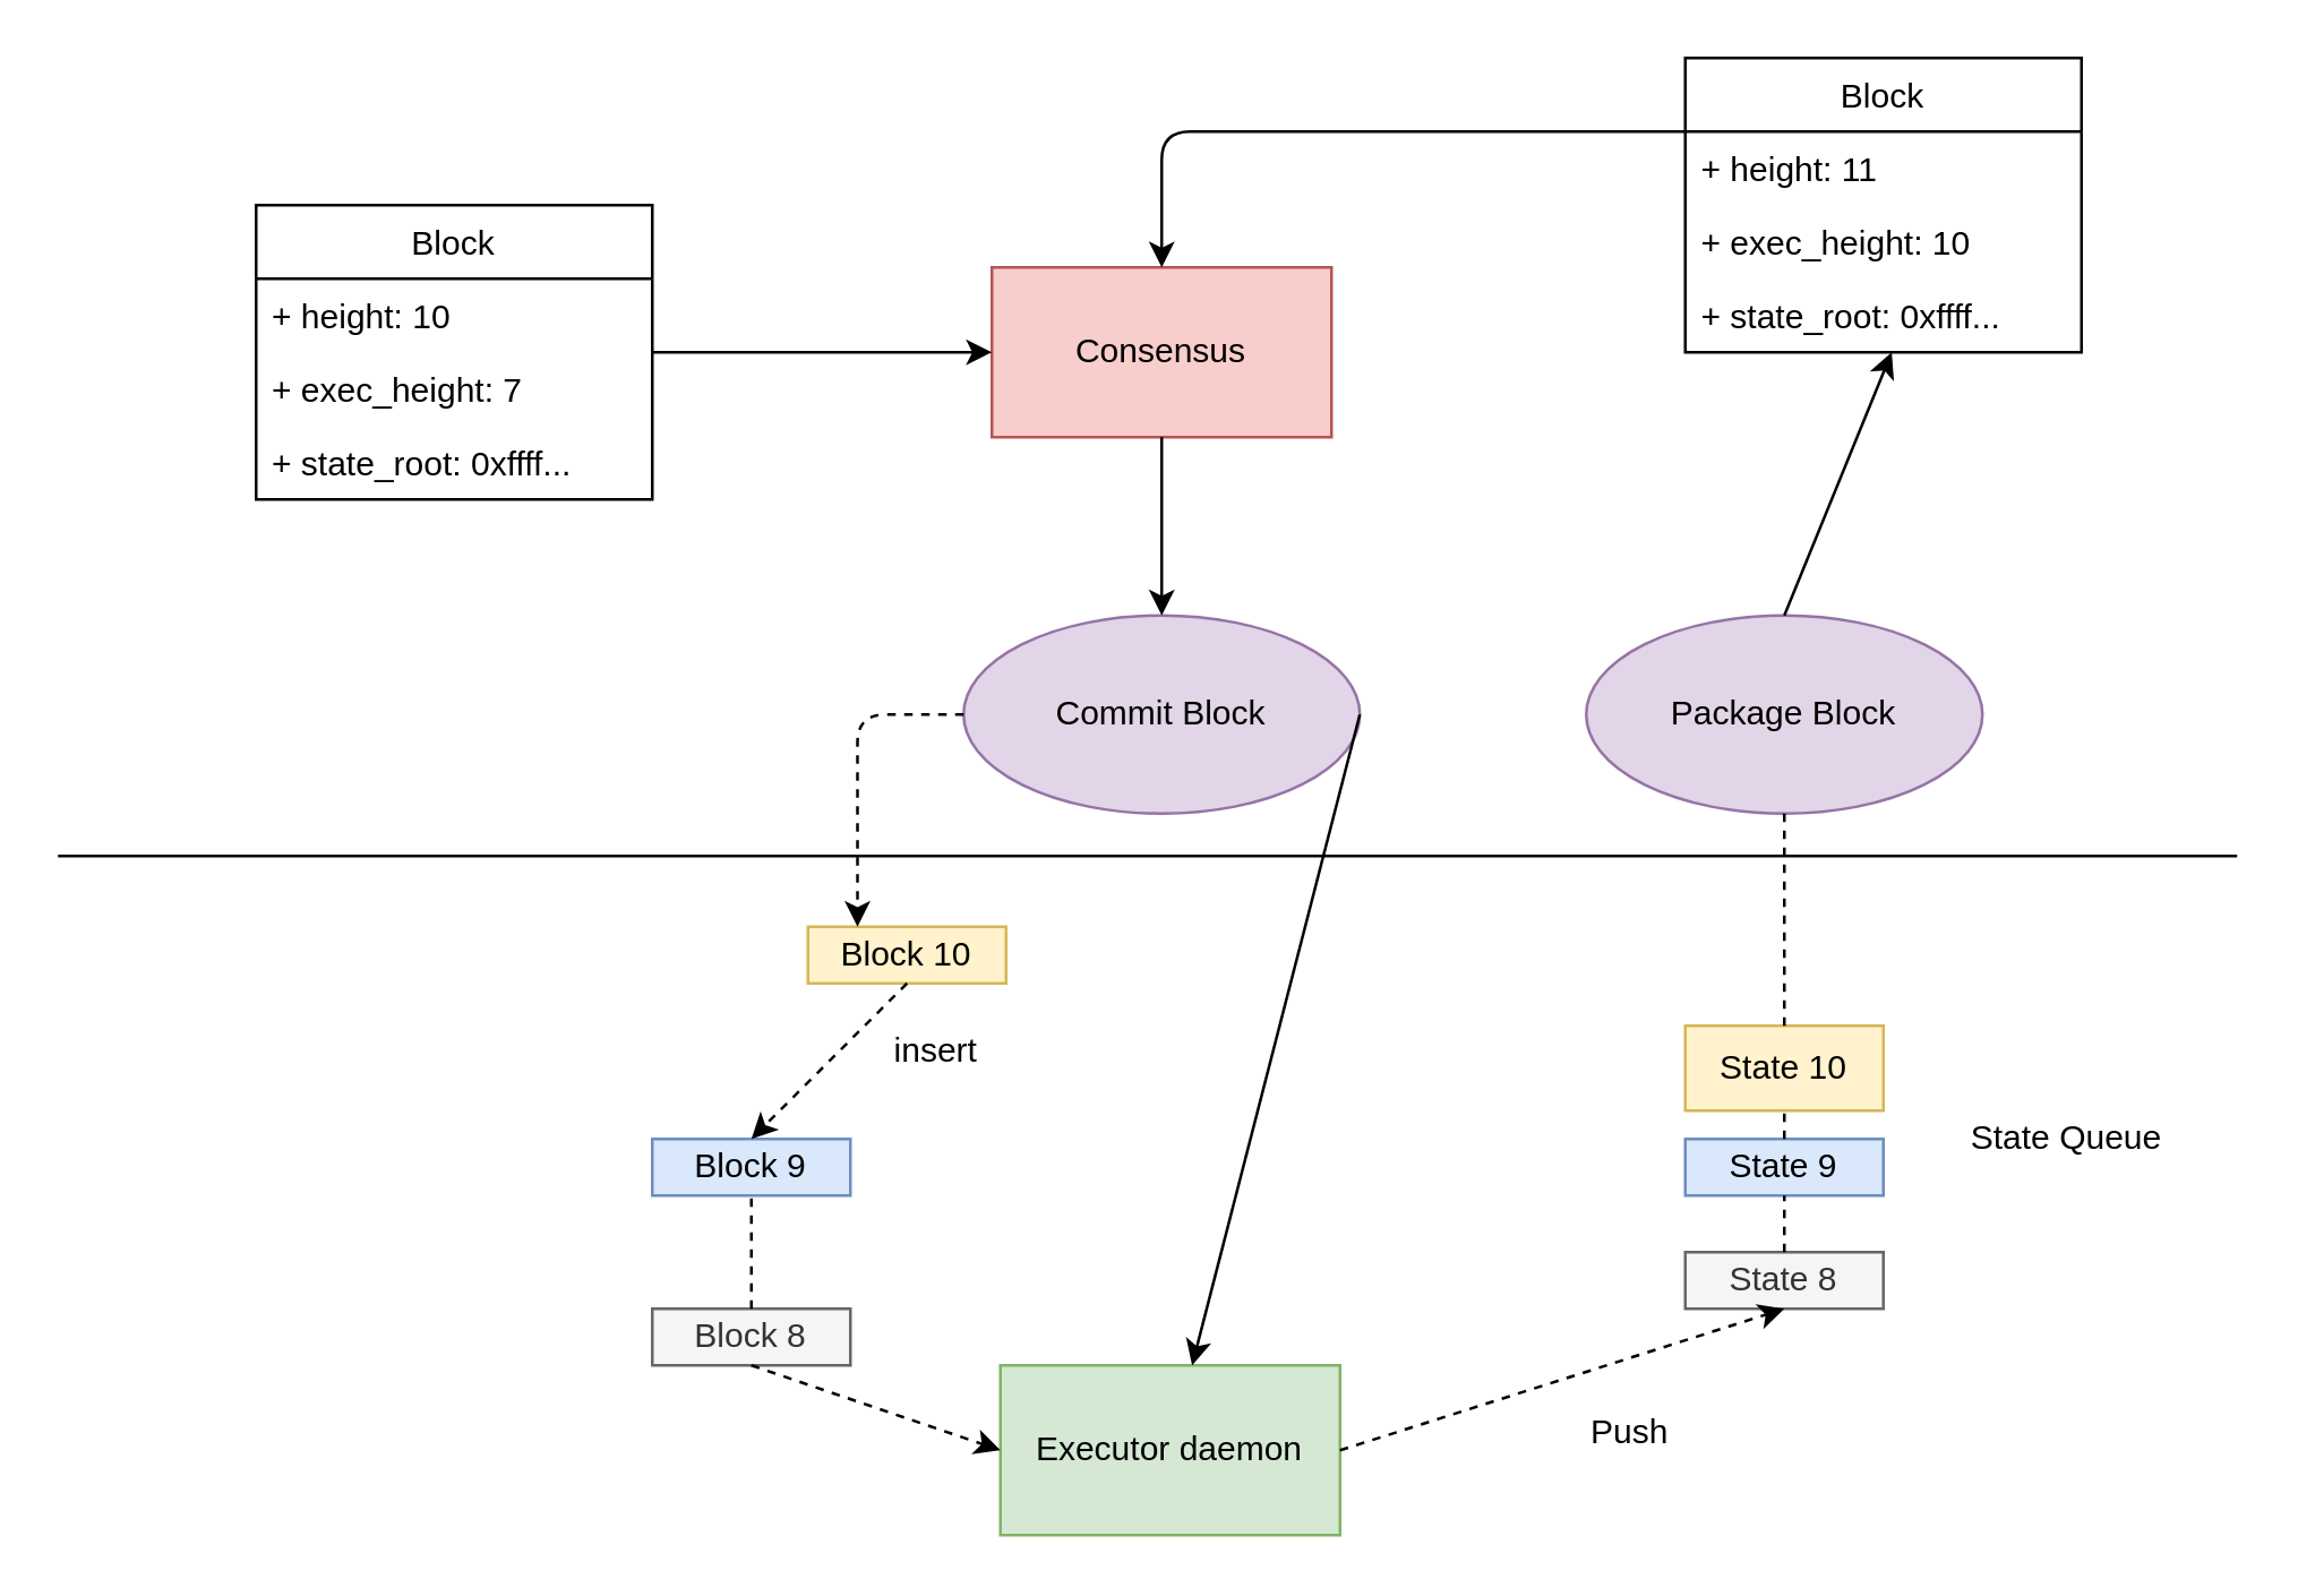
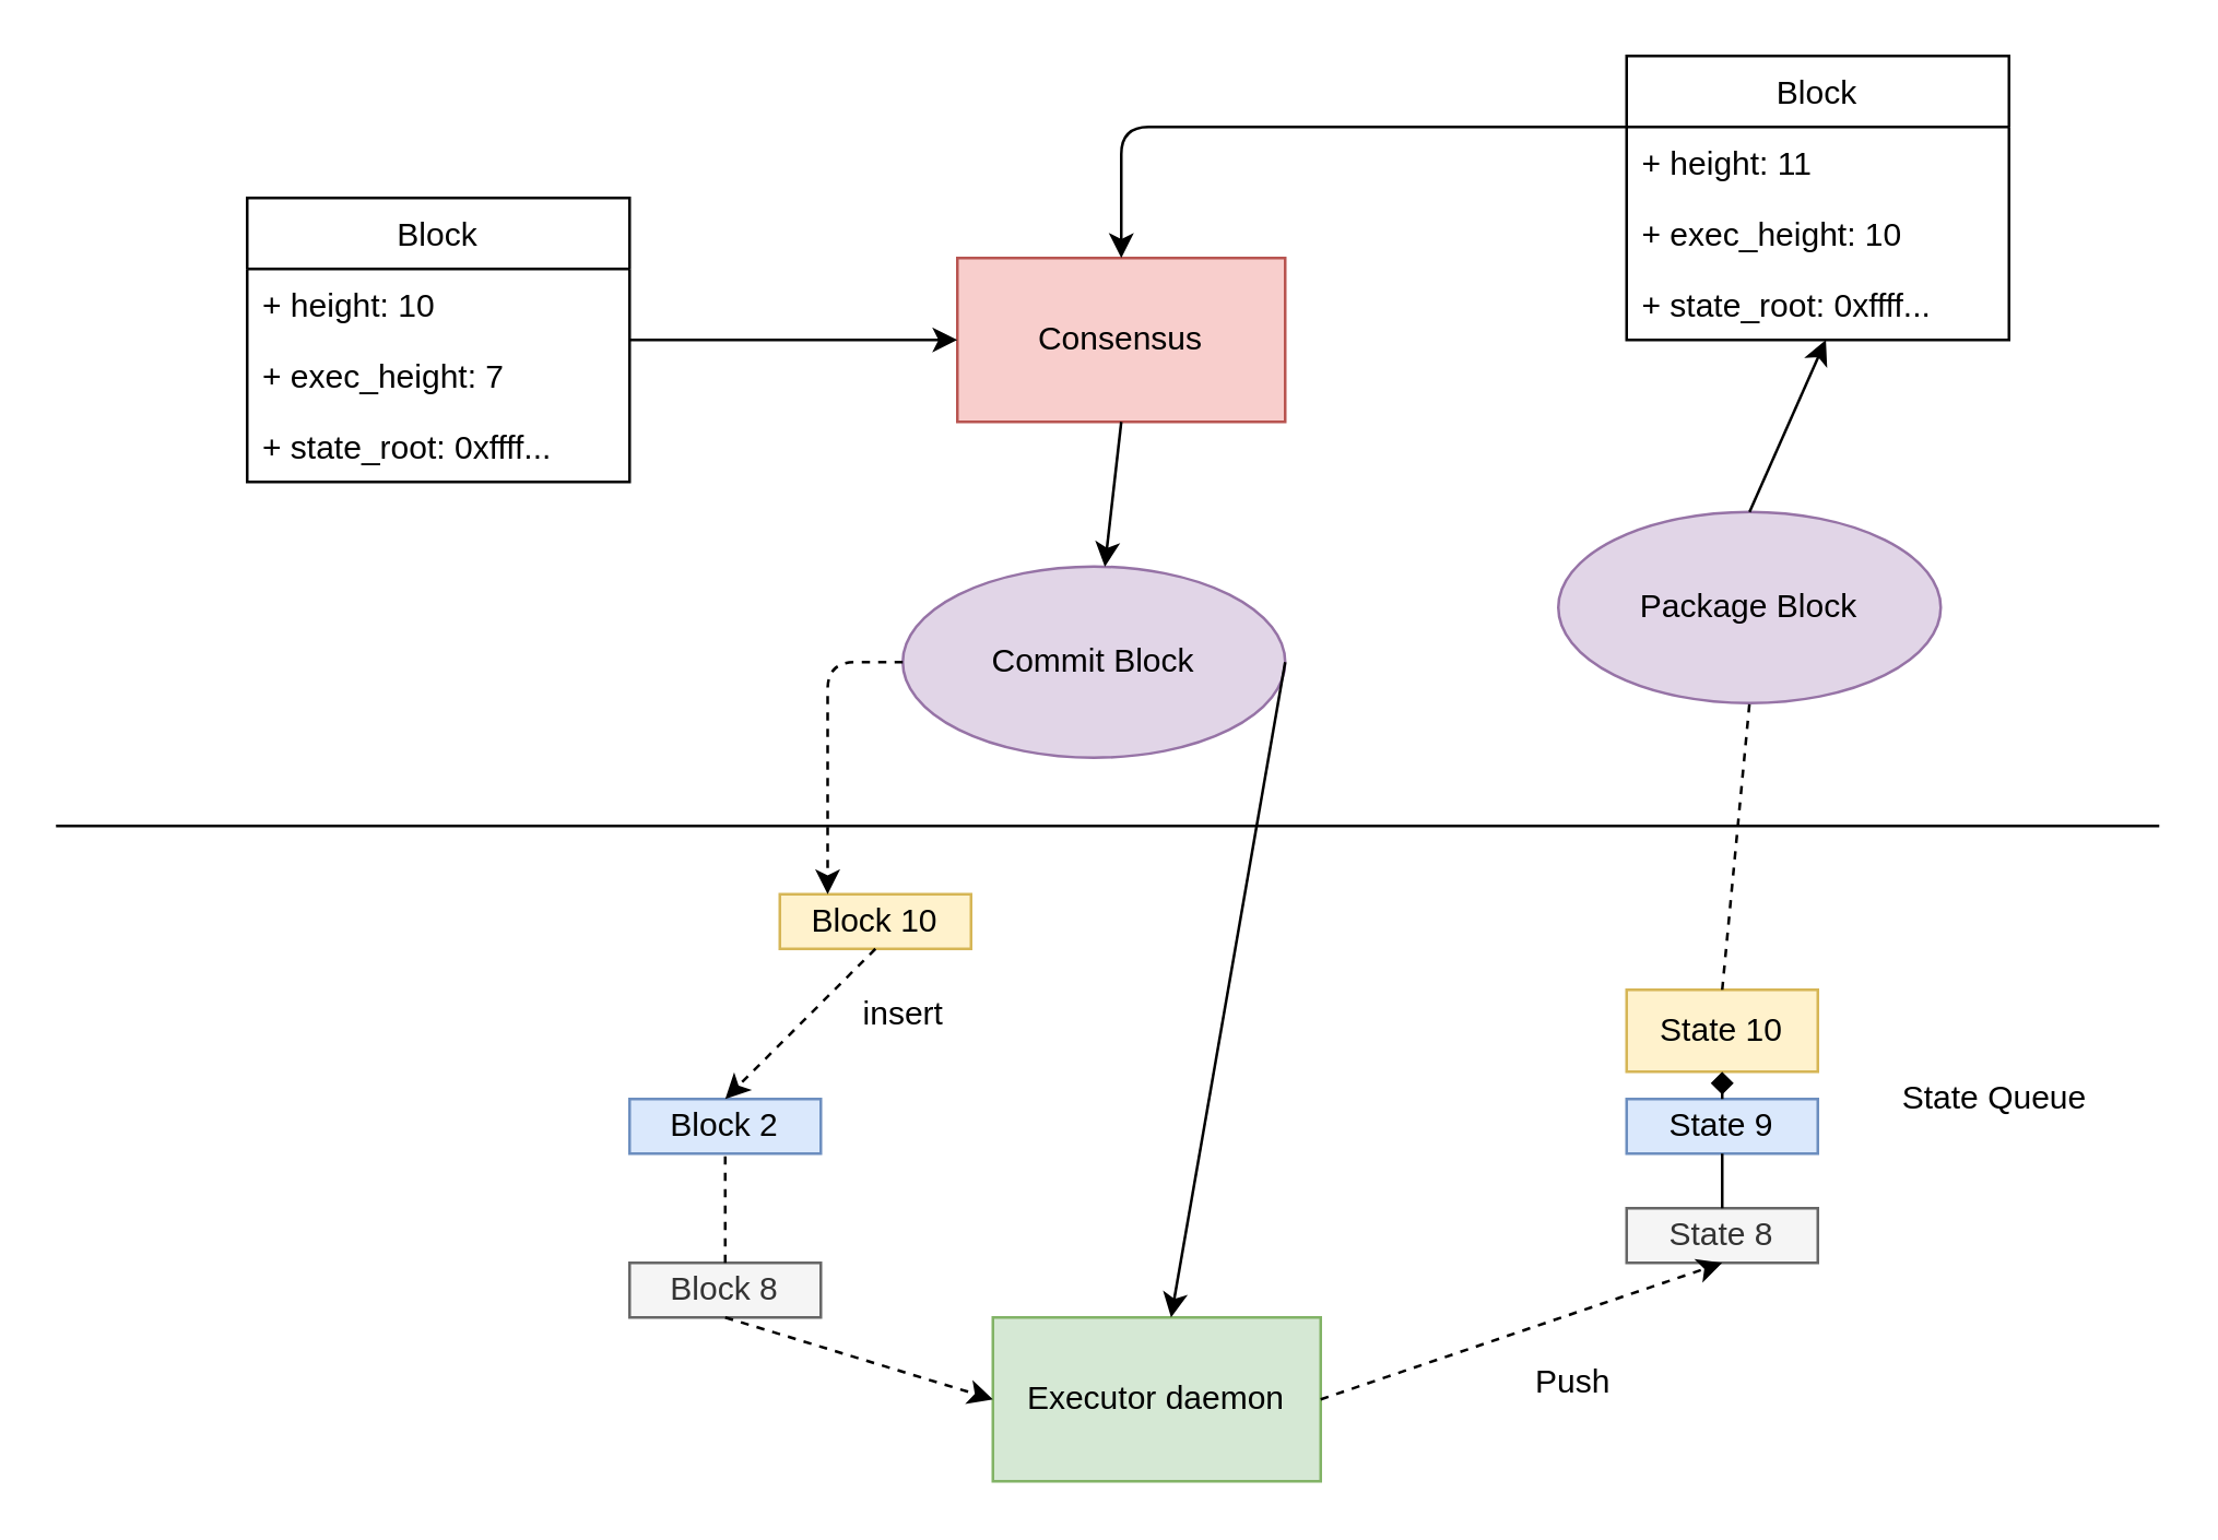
- <mxCell id="7" value="Commit Block" style="ellipse;whiteSpace=wrap;html=1;fillColor=#e1d5e7;strokeColor=#9673a6;" vertex="1" parent="1"><mxGeometry x="340" y="217" width="140" height="70" as="geometry" /></mxCell>
+ <mxCell id="7" value="Commit Block" style="ellipse;whiteSpace=wrap;html=1;fillColor=#e1d5e7;strokeColor=#9673a6;" vertex="1" parent="1"><mxGeometry x="330" y="207" width="140" height="70" as="geometry" /></mxCell>
- <mxCell id="25" value="Package Block" style="ellipse;whiteSpace=wrap;html=1;fillColor=#e1d5e7;strokeColor=#9673a6;" vertex="1" parent="1"><mxGeometry x="560" y="217" width="140" height="70" as="geometry" /></mxCell>
+ <mxCell id="25" value="Package Block" style="ellipse;whiteSpace=wrap;html=1;fillColor=#e1d5e7;strokeColor=#9673a6;" vertex="1" parent="1"><mxGeometry x="570" y="187" width="140" height="70" as="geometry" /></mxCell>
- <mxCell id="24" value="" style="endArrow=none;dashed=1;html=1;entryX=0.5;entryY=1;entryDx=0;entryDy=0;exitX=0.5;exitY=0;exitDx=0;exitDy=0;" edge="1" parent="1" source="20" target="21"><mxGeometry width="50" height="50" relative="1" as="geometry"><mxPoint x="695" y="512" as="sourcePoint" /><mxPoint x="745" y="462" as="targetPoint" /></mxGeometry></mxCell>
+ <mxCell id="24" value="" style="endArrow=diamond;dashed=1;html=1;entryX=0.5;entryY=1;entryDx=0;entryDy=0;exitX=0.5;exitY=0;exitDx=0;exitDy=0;" edge="1" parent="1" source="20" target="21"><mxGeometry width="50" height="50" relative="1" as="geometry"><mxPoint x="695" y="512" as="sourcePoint" /><mxPoint x="745" y="462" as="targetPoint" /></mxGeometry></mxCell>
- <mxCell id="11" value="Block 9" style="rounded=0;whiteSpace=wrap;html=1;fillColor=#dae8fc;strokeColor=#6c8ebf;" vertex="1" parent="1"><mxGeometry x="230" y="402" width="70" height="20" as="geometry" /></mxCell>
+ <mxCell id="11" value="Block 2" style="rounded=0;whiteSpace=wrap;html=1;fillColor=#dae8fc;strokeColor=#6c8ebf;" vertex="1" parent="1"><mxGeometry x="230" y="402" width="70" height="20" as="geometry" /></mxCell>
- <mxCell id="23" value="" style="endArrow=none;dashed=1;html=1;entryX=0.5;entryY=1;entryDx=0;entryDy=0;exitX=0.5;exitY=0;exitDx=0;exitDy=0;" edge="1" parent="1" source="19" target="20"><mxGeometry width="50" height="50" relative="1" as="geometry"><mxPoint x="695" y="542" as="sourcePoint" /><mxPoint x="745" y="492" as="targetPoint" /></mxGeometry></mxCell>
+ <mxCell id="23" value="" style="endArrow=none;dashed=0;html=1;entryX=0.5;entryY=1;entryDx=0;entryDy=0;exitX=0.5;exitY=0;exitDx=0;exitDy=0;" edge="1" parent="1" source="19" target="20"><mxGeometry width="50" height="50" relative="1" as="geometry"><mxPoint x="695" y="542" as="sourcePoint" /><mxPoint x="745" y="492" as="targetPoint" /></mxGeometry></mxCell>
- <mxCell id="16" value="Executor&amp;nbsp;daemon" style="rounded=0;whiteSpace=wrap;html=1;fillColor=#d5e8d4;strokeColor=#82b366;" vertex="1" parent="1"><mxGeometry x="353" y="482" width="120" height="60" as="geometry" /></mxCell>
+ <mxCell id="16" value="Executor&amp;nbsp;daemon" style="rounded=0;whiteSpace=wrap;html=1;fillColor=#d5e8d4;strokeColor=#82b366;" vertex="1" parent="1"><mxGeometry x="363" y="482" width="120" height="60" as="geometry" /></mxCell>
